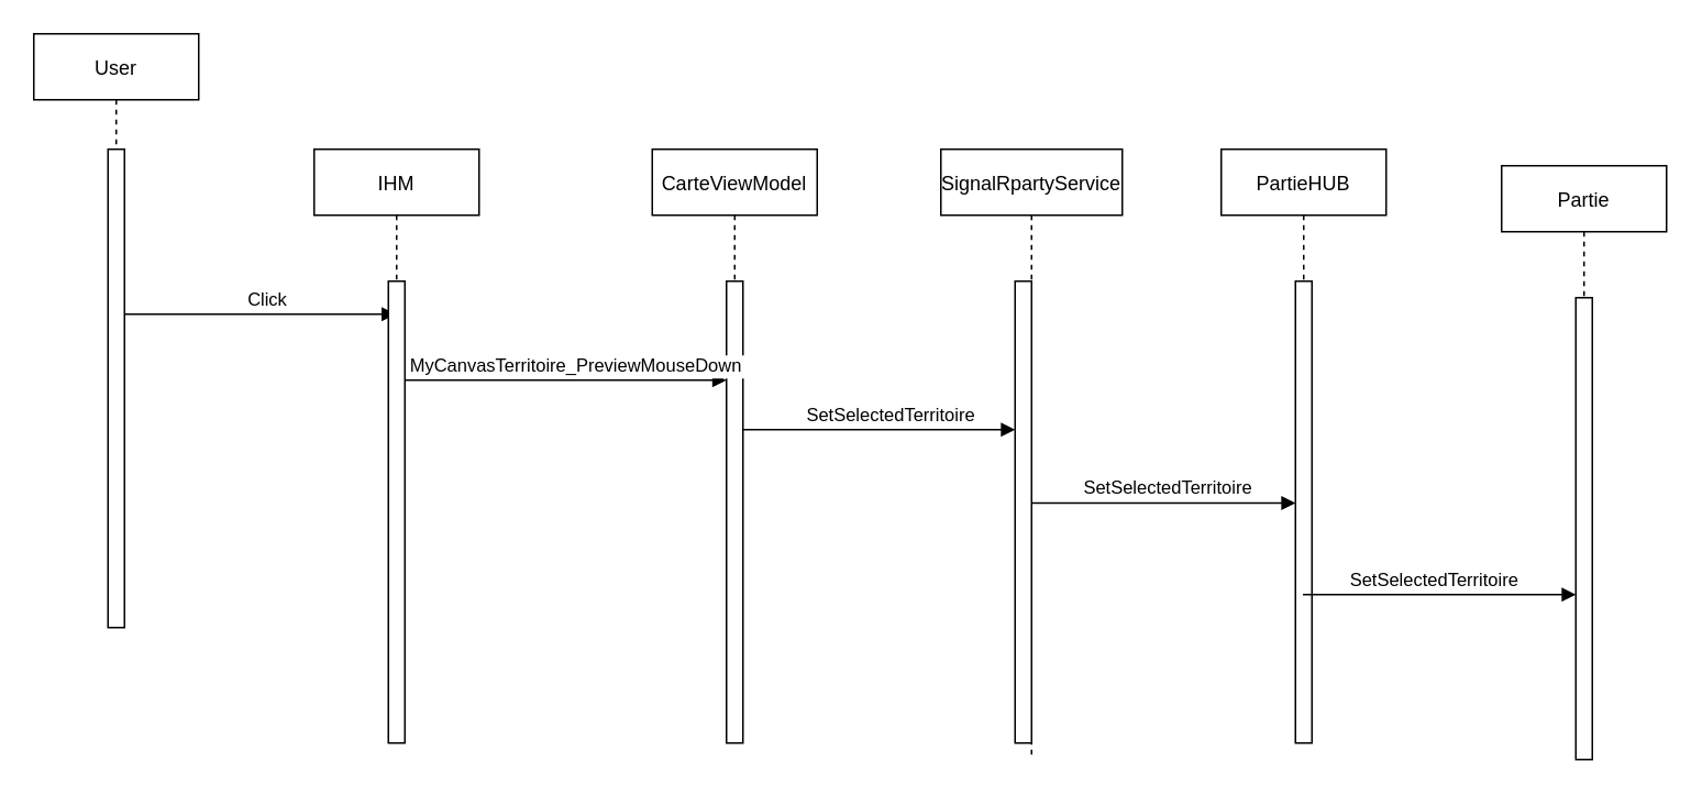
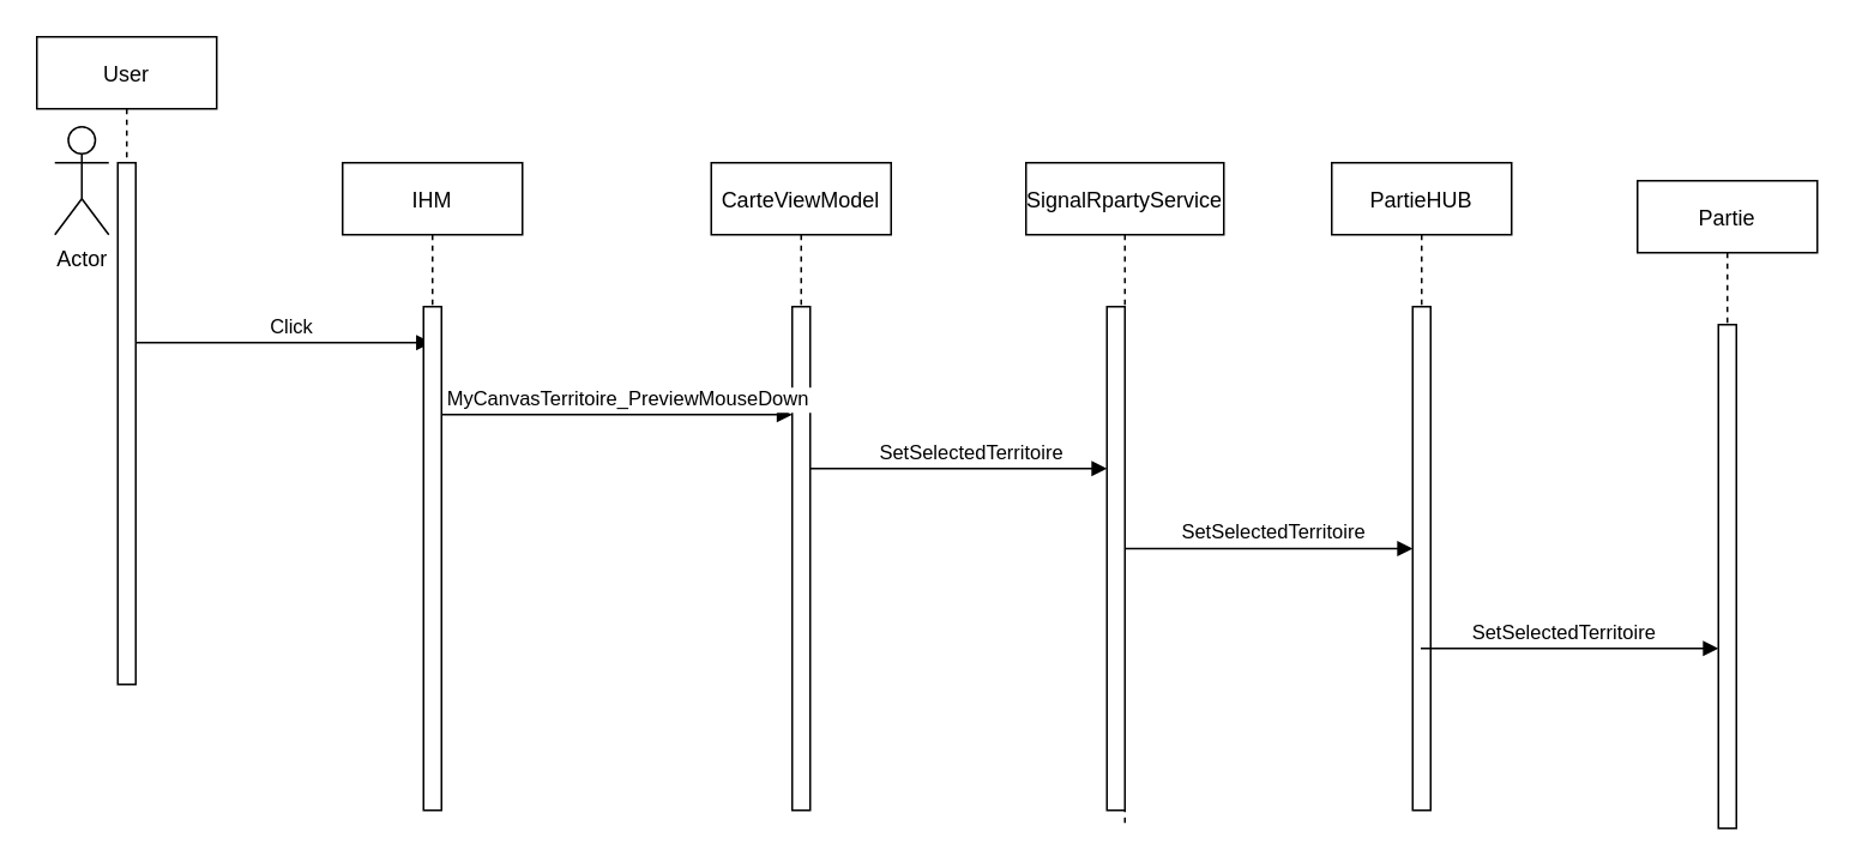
+ <mxCell id="4" value="Actor" style="shape=umlActor;verticalLabelPosition=bottom;verticalAlign=top;html=1;outlineConnect=0;" vertex="1" parent="2"><mxGeometry x="10" y="50" width="30" height="60" as="geometry" /></mxCell>
